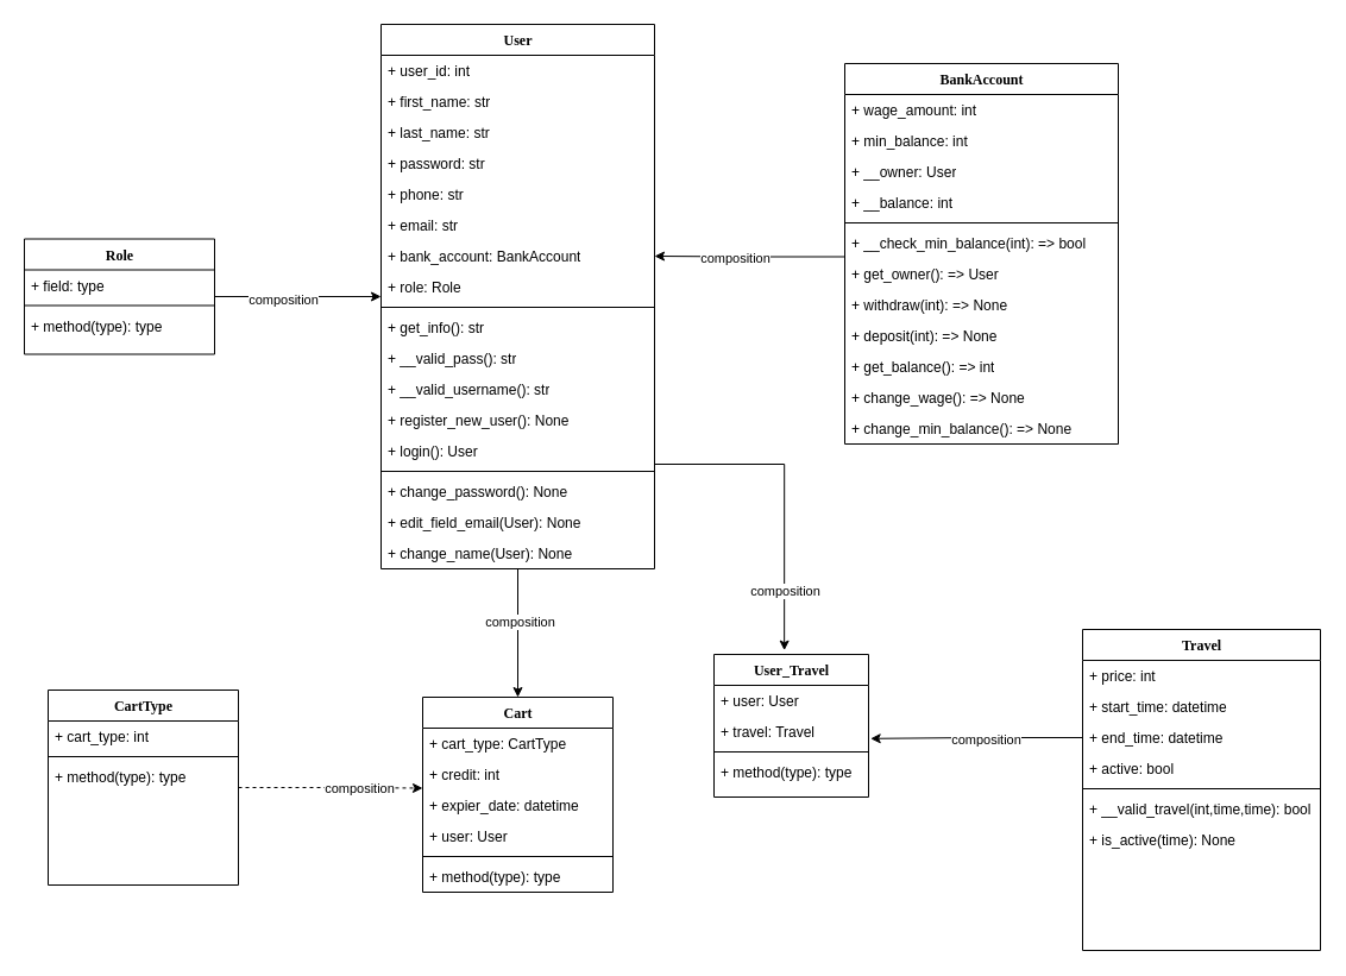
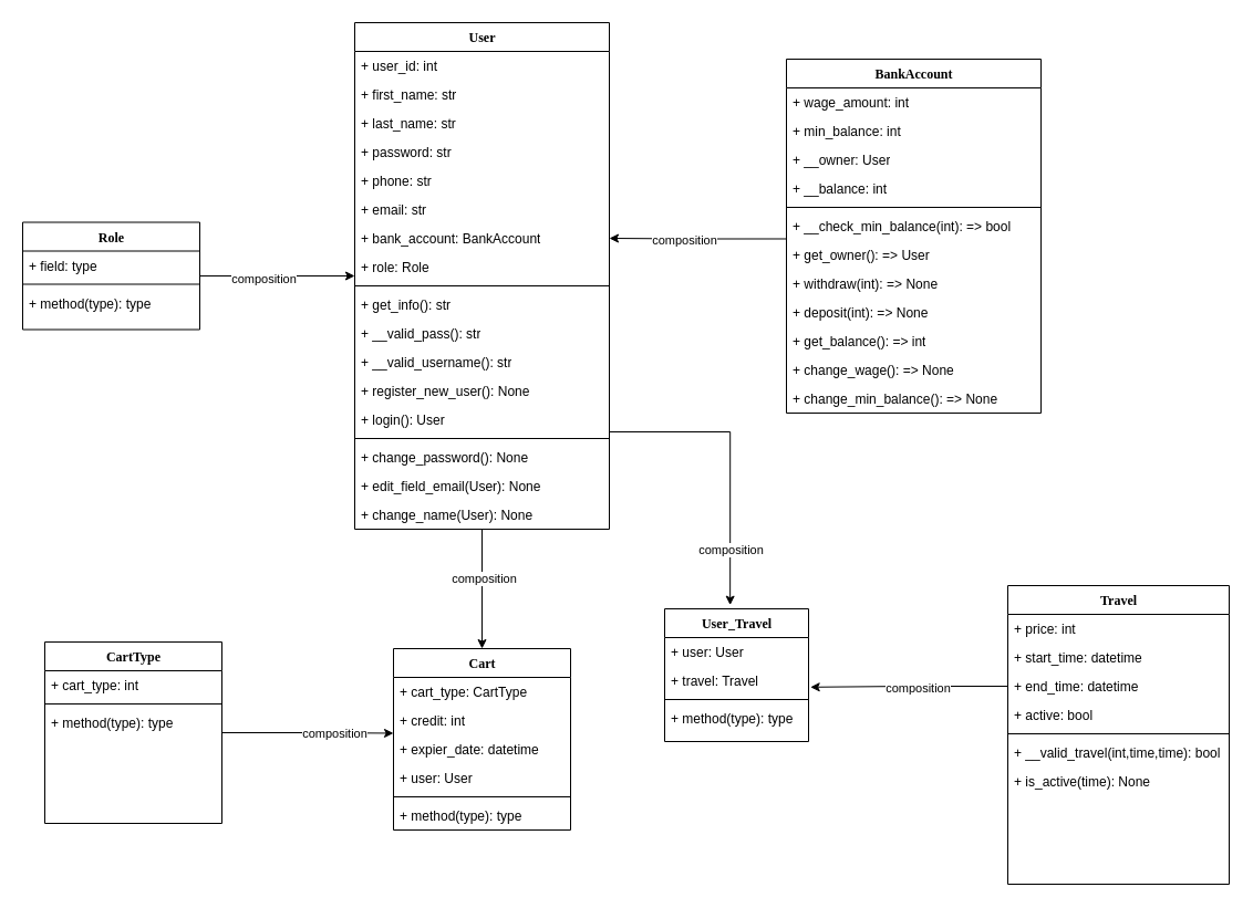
- <mxCell id="61" style="edgeStyle=orthogonalEdgeStyle;rounded=0;orthogonalLoop=1;jettySize=auto;html=1;entryX=0;entryY=0.942;entryDx=0;entryDy=0;entryPerimeter=0;dashed=1;" edge="1" parent="1" source="63" target="48"><mxGeometry relative="1" as="geometry" /></mxCell>
+ <mxCell id="61" style="edgeStyle=orthogonalEdgeStyle;rounded=0;orthogonalLoop=1;jettySize=auto;html=1;entryX=0;entryY=0.942;entryDx=0;entryDy=0;entryPerimeter=0;" edge="1" parent="1" source="63" target="48"><mxGeometry relative="1" as="geometry" /></mxCell>
